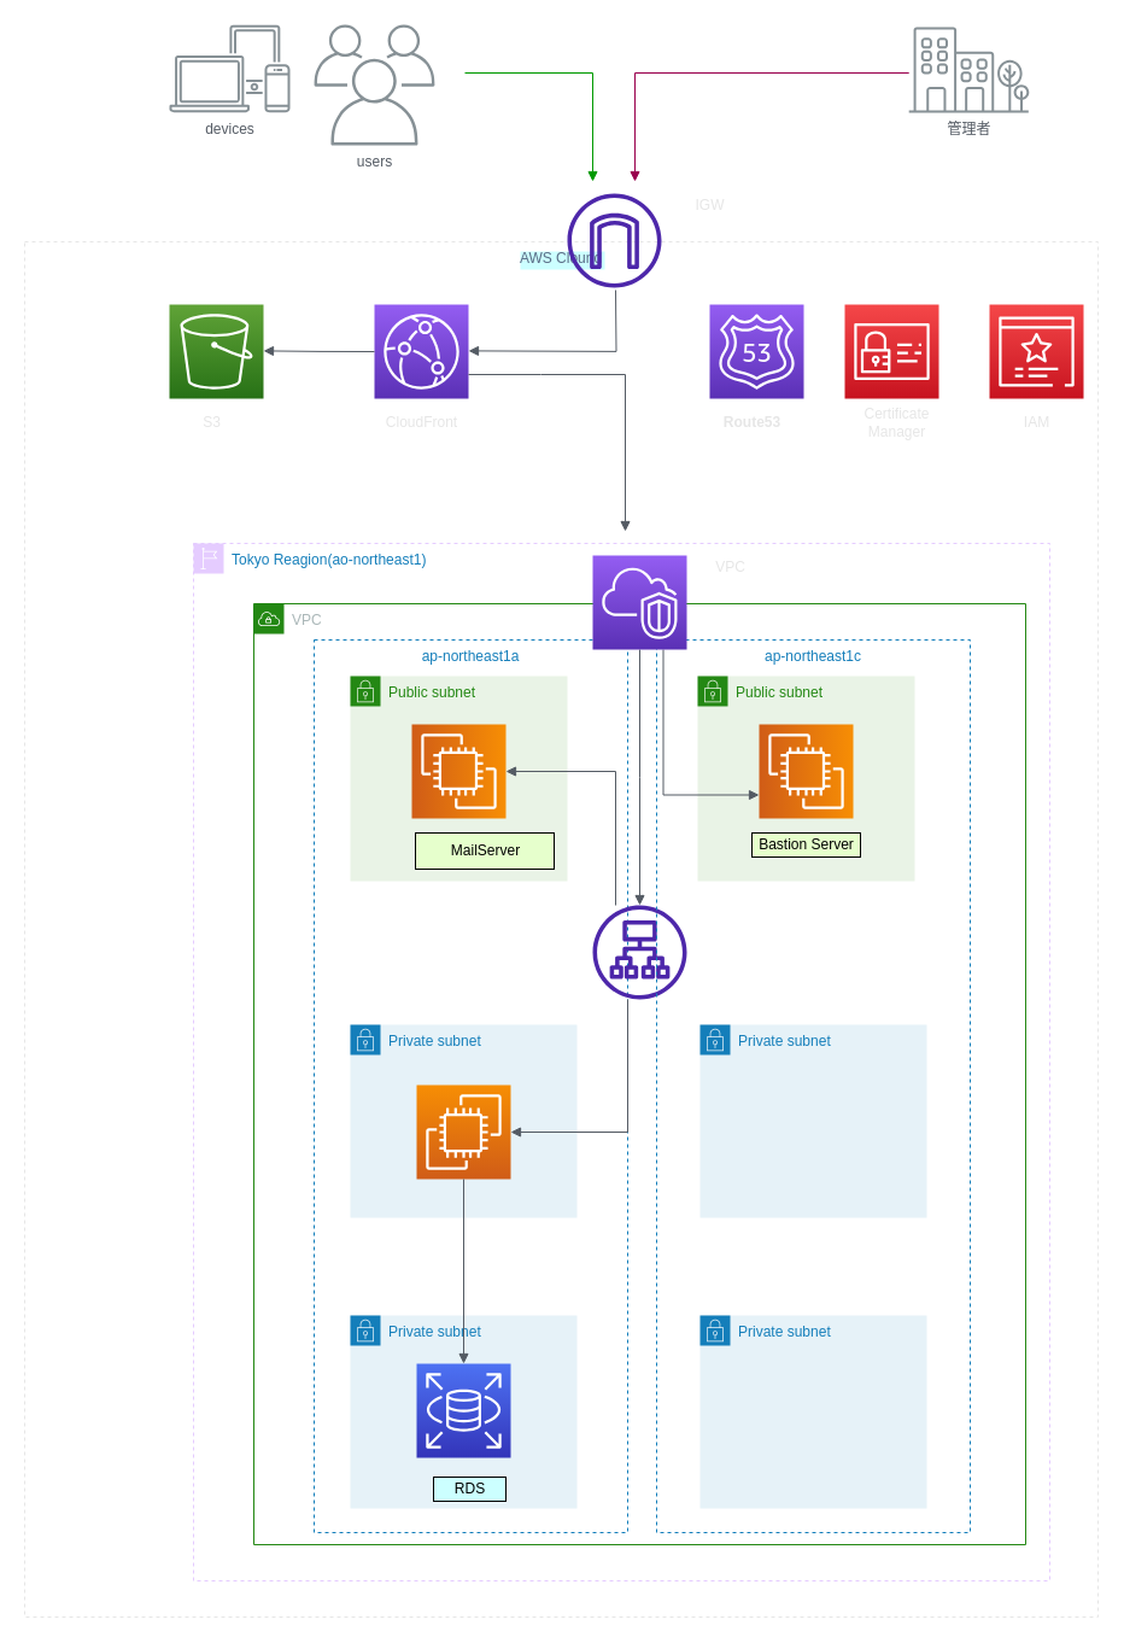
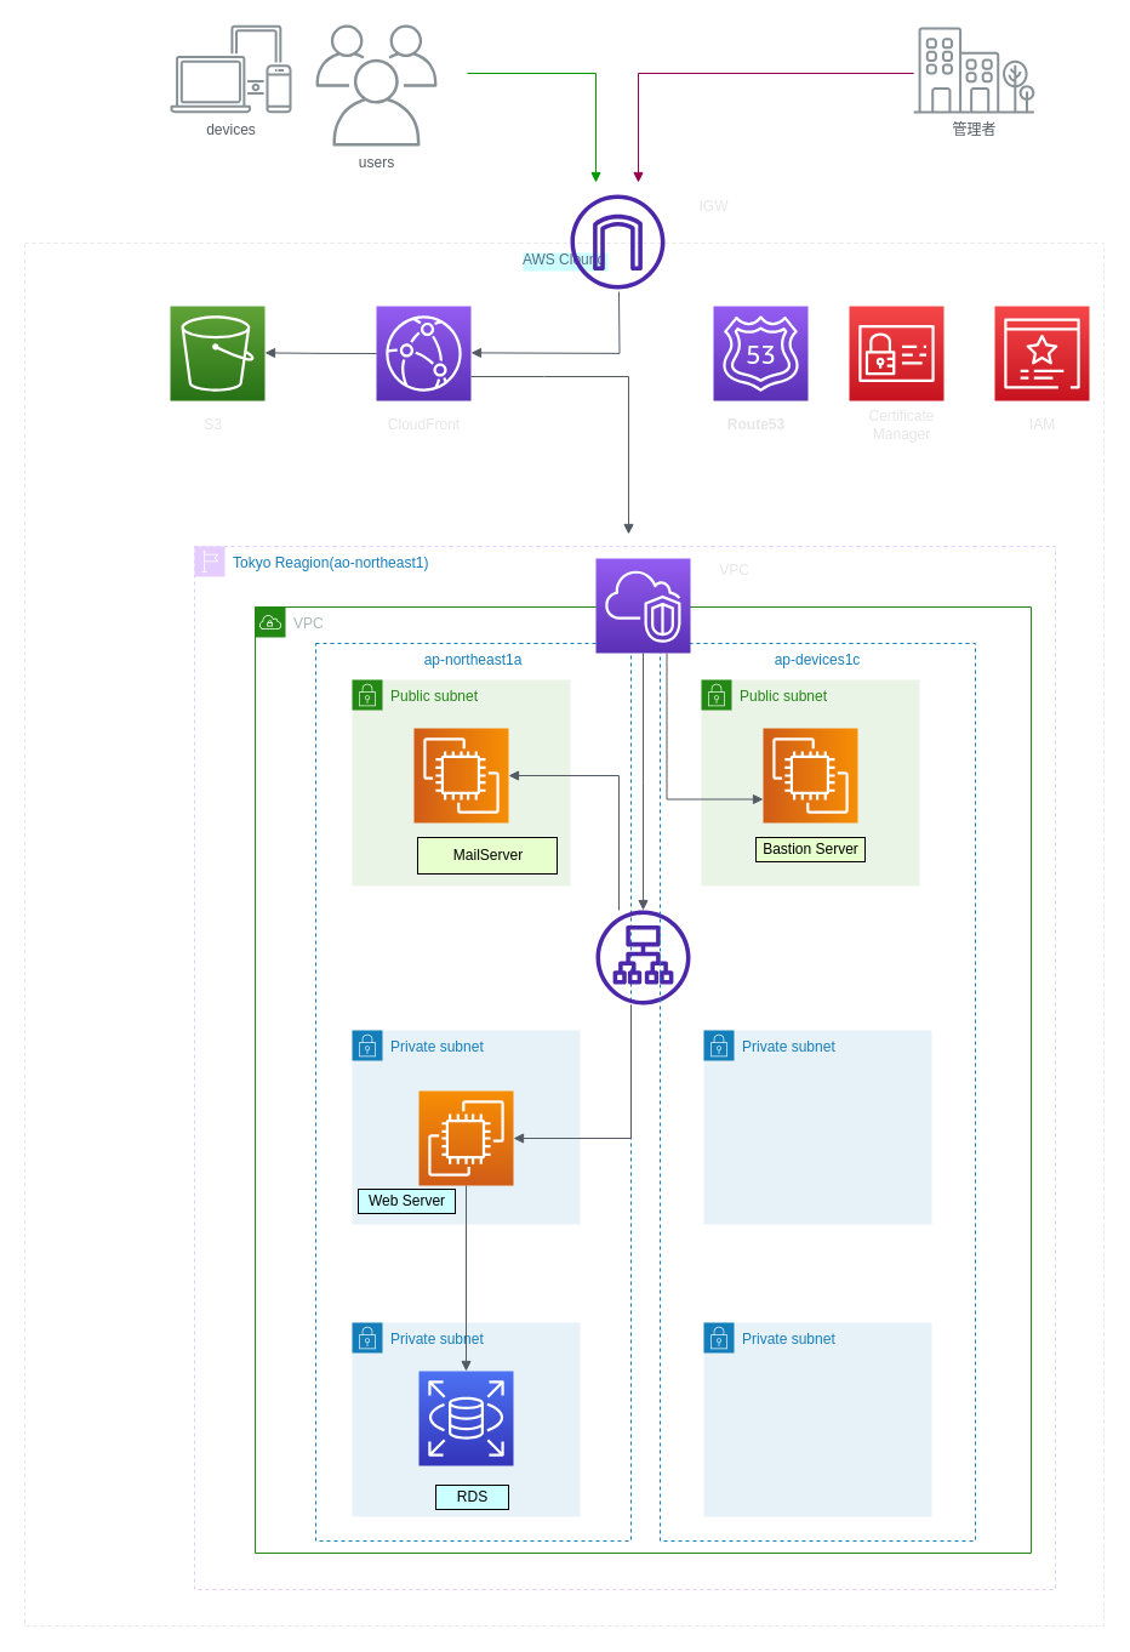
- <mxCell id="26" value="ap-northeast1c" style="fillColor=none;strokeColor=#147EBA;dashed=1;verticalAlign=top;fontStyle=0;fontColor=#147EBA;" parent="13" vertex="1"><mxGeometry x="334" y="30" width="260" height="740" as="geometry" /></mxCell>
+ <mxCell id="26" value="ap-devices1c" style="fillColor=none;strokeColor=#147EBA;dashed=1;verticalAlign=top;fontStyle=0;fontColor=#147EBA;" parent="13" vertex="1"><mxGeometry x="334" y="30" width="260" height="740" as="geometry" /></mxCell>
+ <mxCell id="40" value="&lt;font color=&quot;#000000&quot; style=&quot;background-color: rgb(204 , 255 , 255)&quot;&gt;Web Server&lt;/font&gt;" style="text;html=1;align=center;verticalAlign=middle;resizable=0;points=[];autosize=1;strokeColor=#000000;fillColor=#CCFFFF;" parent="1" vertex="1"><mxGeometry x="295" y="980" width="80" height="20" as="geometry" /></mxCell>
